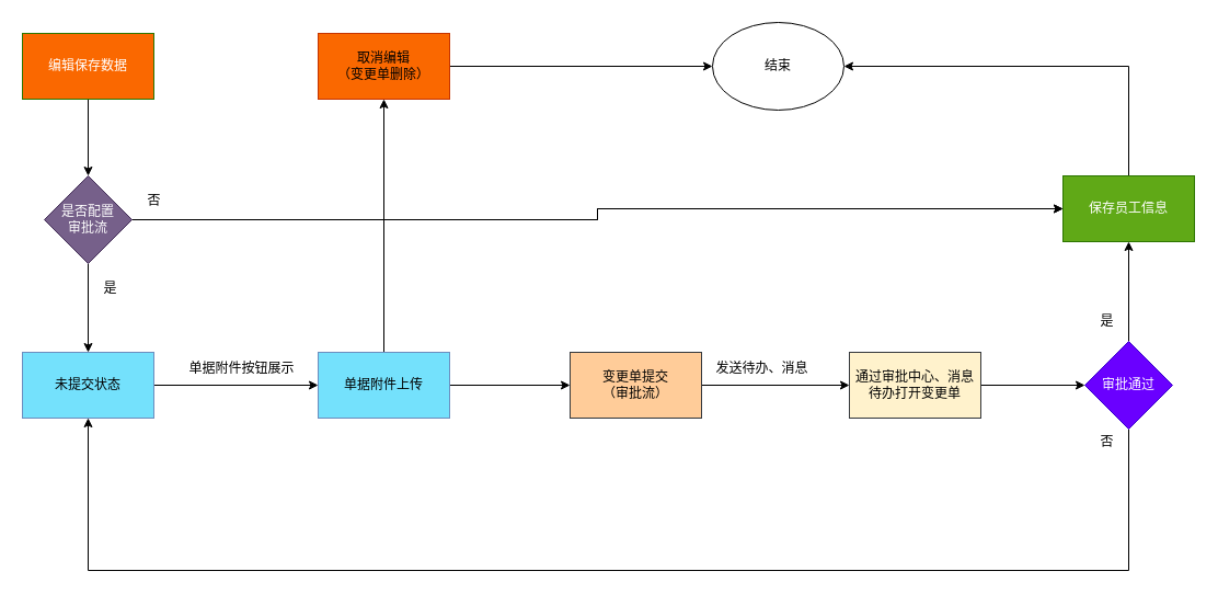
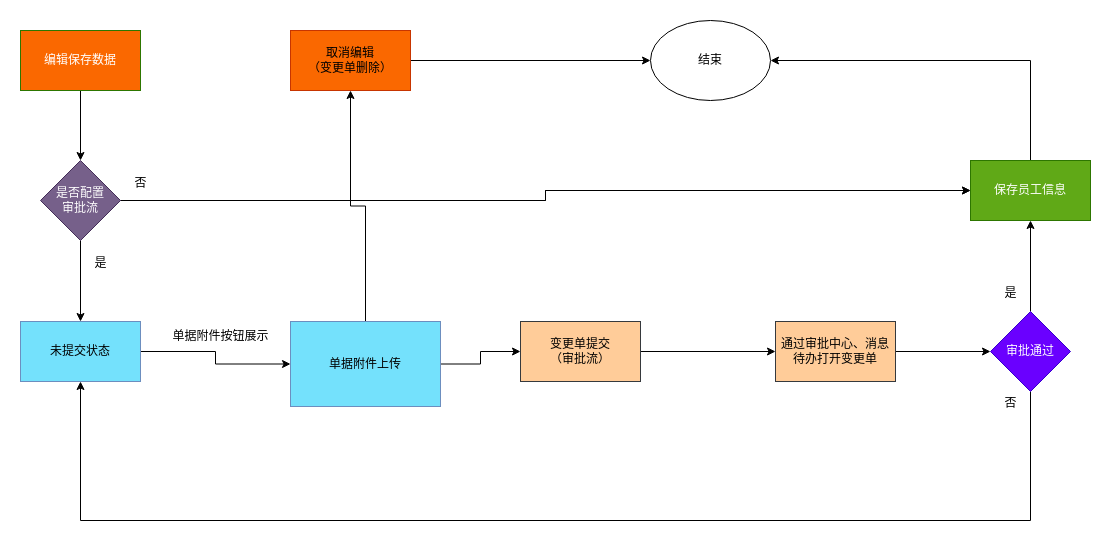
- <mxCell id="24" value="发送待办、消息" style="text;html=1;align=center;verticalAlign=middle;resizable=0;points=[];autosize=1;strokeColor=none;fillColor=none;" vertex="1" parent="1"><mxGeometry x="640" y="321" width="110" height="30" as="geometry" /></mxCell>
- <mxCell id="12" value="单据附件上传" style="whiteSpace=wrap;html=1;fillColor=#74E1FC;strokeColor=#6c8ebf;" vertex="1" parent="1"><mxGeometry x="290" y="321" width="120" height="60" as="geometry" /></mxCell>
+ <mxCell id="12" value="单据附件上传" style="whiteSpace=wrap;html=1;fillColor=#74E1FC;strokeColor=#6c8ebf;" vertex="1" parent="1"><mxGeometry x="290" y="321" width="150" height="85" as="geometry" /></mxCell>
- <mxCell id="23" value="通过审批中心、消息待办打开变更单" style="whiteSpace=wrap;html=1;fillColor=#fff2cc;strokeColor=#36393d;" vertex="1" parent="1"><mxGeometry x="775" y="321" width="120" height="60" as="geometry" /></mxCell>
+ <mxCell id="23" value="通过审批中心、消息待办打开变更单" style="whiteSpace=wrap;html=1;fillColor=#ffcc99;strokeColor=#36393d;" vertex="1" parent="1"><mxGeometry x="775" y="321" width="120" height="60" as="geometry" /></mxCell>
